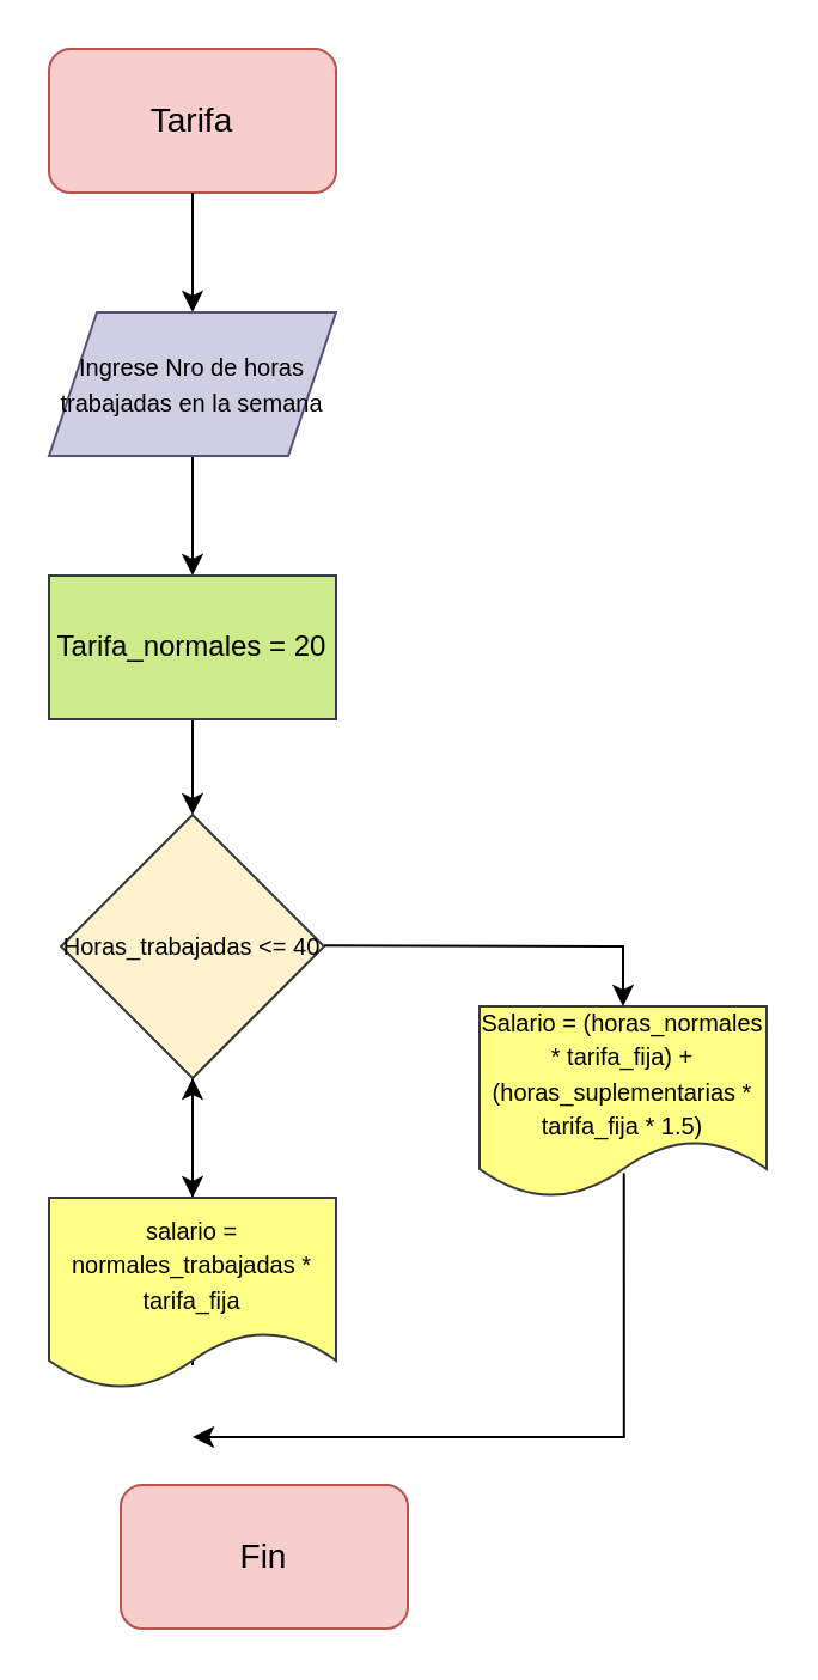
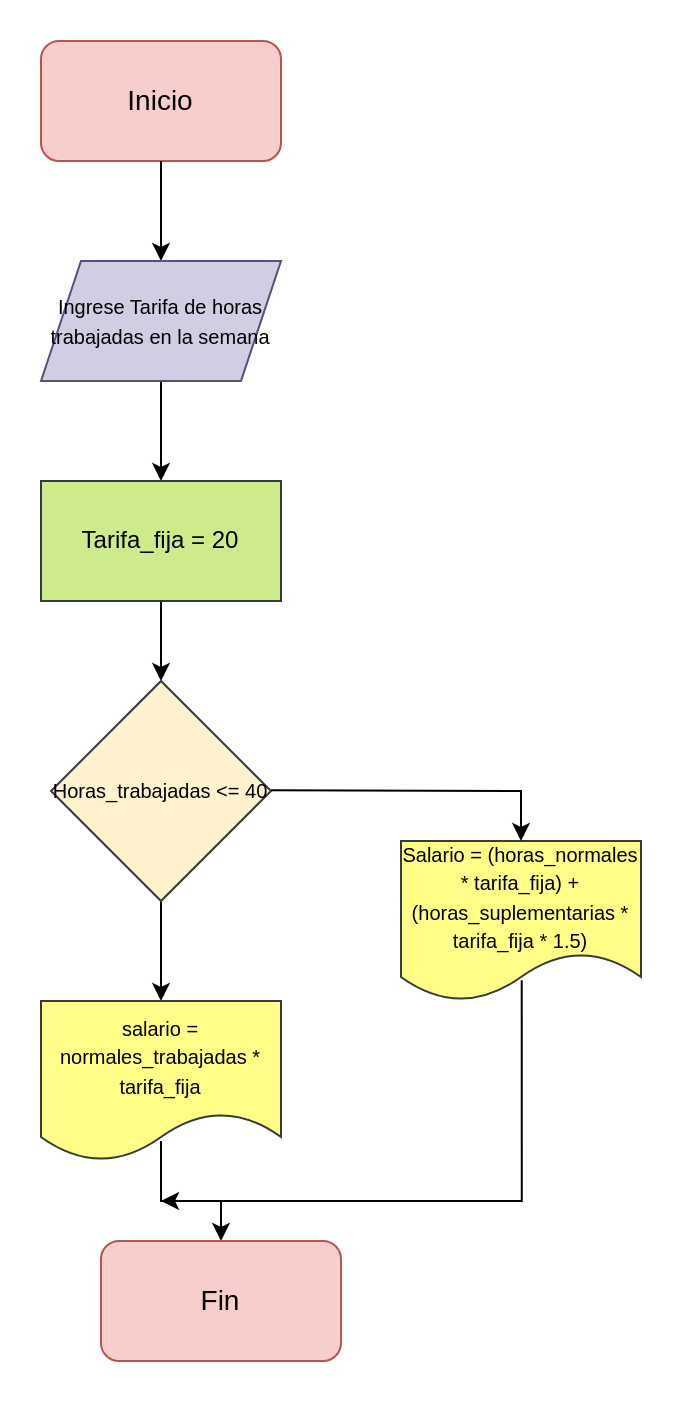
- <mxCell id="2" value="&lt;font style=&quot;font-size: 14px;&quot;&gt;Tarifa&lt;/font&gt;" style="rounded=1;whiteSpace=wrap;html=1;fillColor=#f8cecc;strokeColor=#b85450;" vertex="1" parent="1"><mxGeometry x="20" y="20" width="120" height="60" as="geometry" /></mxCell>
+ <mxCell id="2" value="&lt;font style=&quot;font-size: 14px;&quot;&gt;Inicio&lt;/font&gt;" style="rounded=1;whiteSpace=wrap;html=1;fillColor=#f8cecc;strokeColor=#b85450;" vertex="1" parent="1"><mxGeometry x="20" y="20" width="120" height="60" as="geometry" /></mxCell>
- <mxCell id="5" value="&lt;font style=&quot;font-size: 10px;&quot;&gt;Ingrese Nro de horas trabajadas en la semana&lt;/font&gt;" style="shape=parallelogram;perimeter=parallelogramPerimeter;whiteSpace=wrap;html=1;fixedSize=1;fillColor=#d0cee2;strokeColor=#56517e;" vertex="1" parent="1"><mxGeometry x="20" y="130" width="120" height="60" as="geometry" /></mxCell>
+ <mxCell id="5" value="&lt;font style=&quot;font-size: 10px;&quot;&gt;Ingrese Tarifa de horas trabajadas en la semana&lt;/font&gt;" style="shape=parallelogram;perimeter=parallelogramPerimeter;whiteSpace=wrap;html=1;fixedSize=1;fillColor=#d0cee2;strokeColor=#56517e;" vertex="1" parent="1"><mxGeometry x="20" y="130" width="120" height="60" as="geometry" /></mxCell>
- <mxCell id="7" value="Tarifa_normales = 20" style="rounded=0;whiteSpace=wrap;html=1;fillColor=#cdeb8b;strokeColor=#36393d;" vertex="1" parent="1"><mxGeometry x="20" y="240" width="120" height="60" as="geometry" /></mxCell>
+ <mxCell id="7" value="Tarifa_fija = 20" style="rounded=0;whiteSpace=wrap;html=1;fillColor=#cdeb8b;strokeColor=#36393d;" vertex="1" parent="1"><mxGeometry x="20" y="240" width="120" height="60" as="geometry" /></mxCell>
- <mxCell id="12" style="edgeStyle=orthogonalEdgeStyle;rounded=0;orthogonalLoop=1;jettySize=auto;html=1;exitX=0.5;exitY=0.875;exitDx=0;exitDy=0;exitPerimeter=0;" edge="1" parent="1" source="13" target="9"><mxGeometry relative="1" as="geometry" /></mxCell>
+ <mxCell id="12" style="edgeStyle=orthogonalEdgeStyle;rounded=0;orthogonalLoop=1;jettySize=auto;html=1;entryX=0.5;entryY=0;entryDx=0;entryDy=0;exitX=0.5;exitY=0.875;exitDx=0;exitDy=0;exitPerimeter=0;" edge="1" parent="1" source="13" target="14"><mxGeometry relative="1" as="geometry" /></mxCell>
